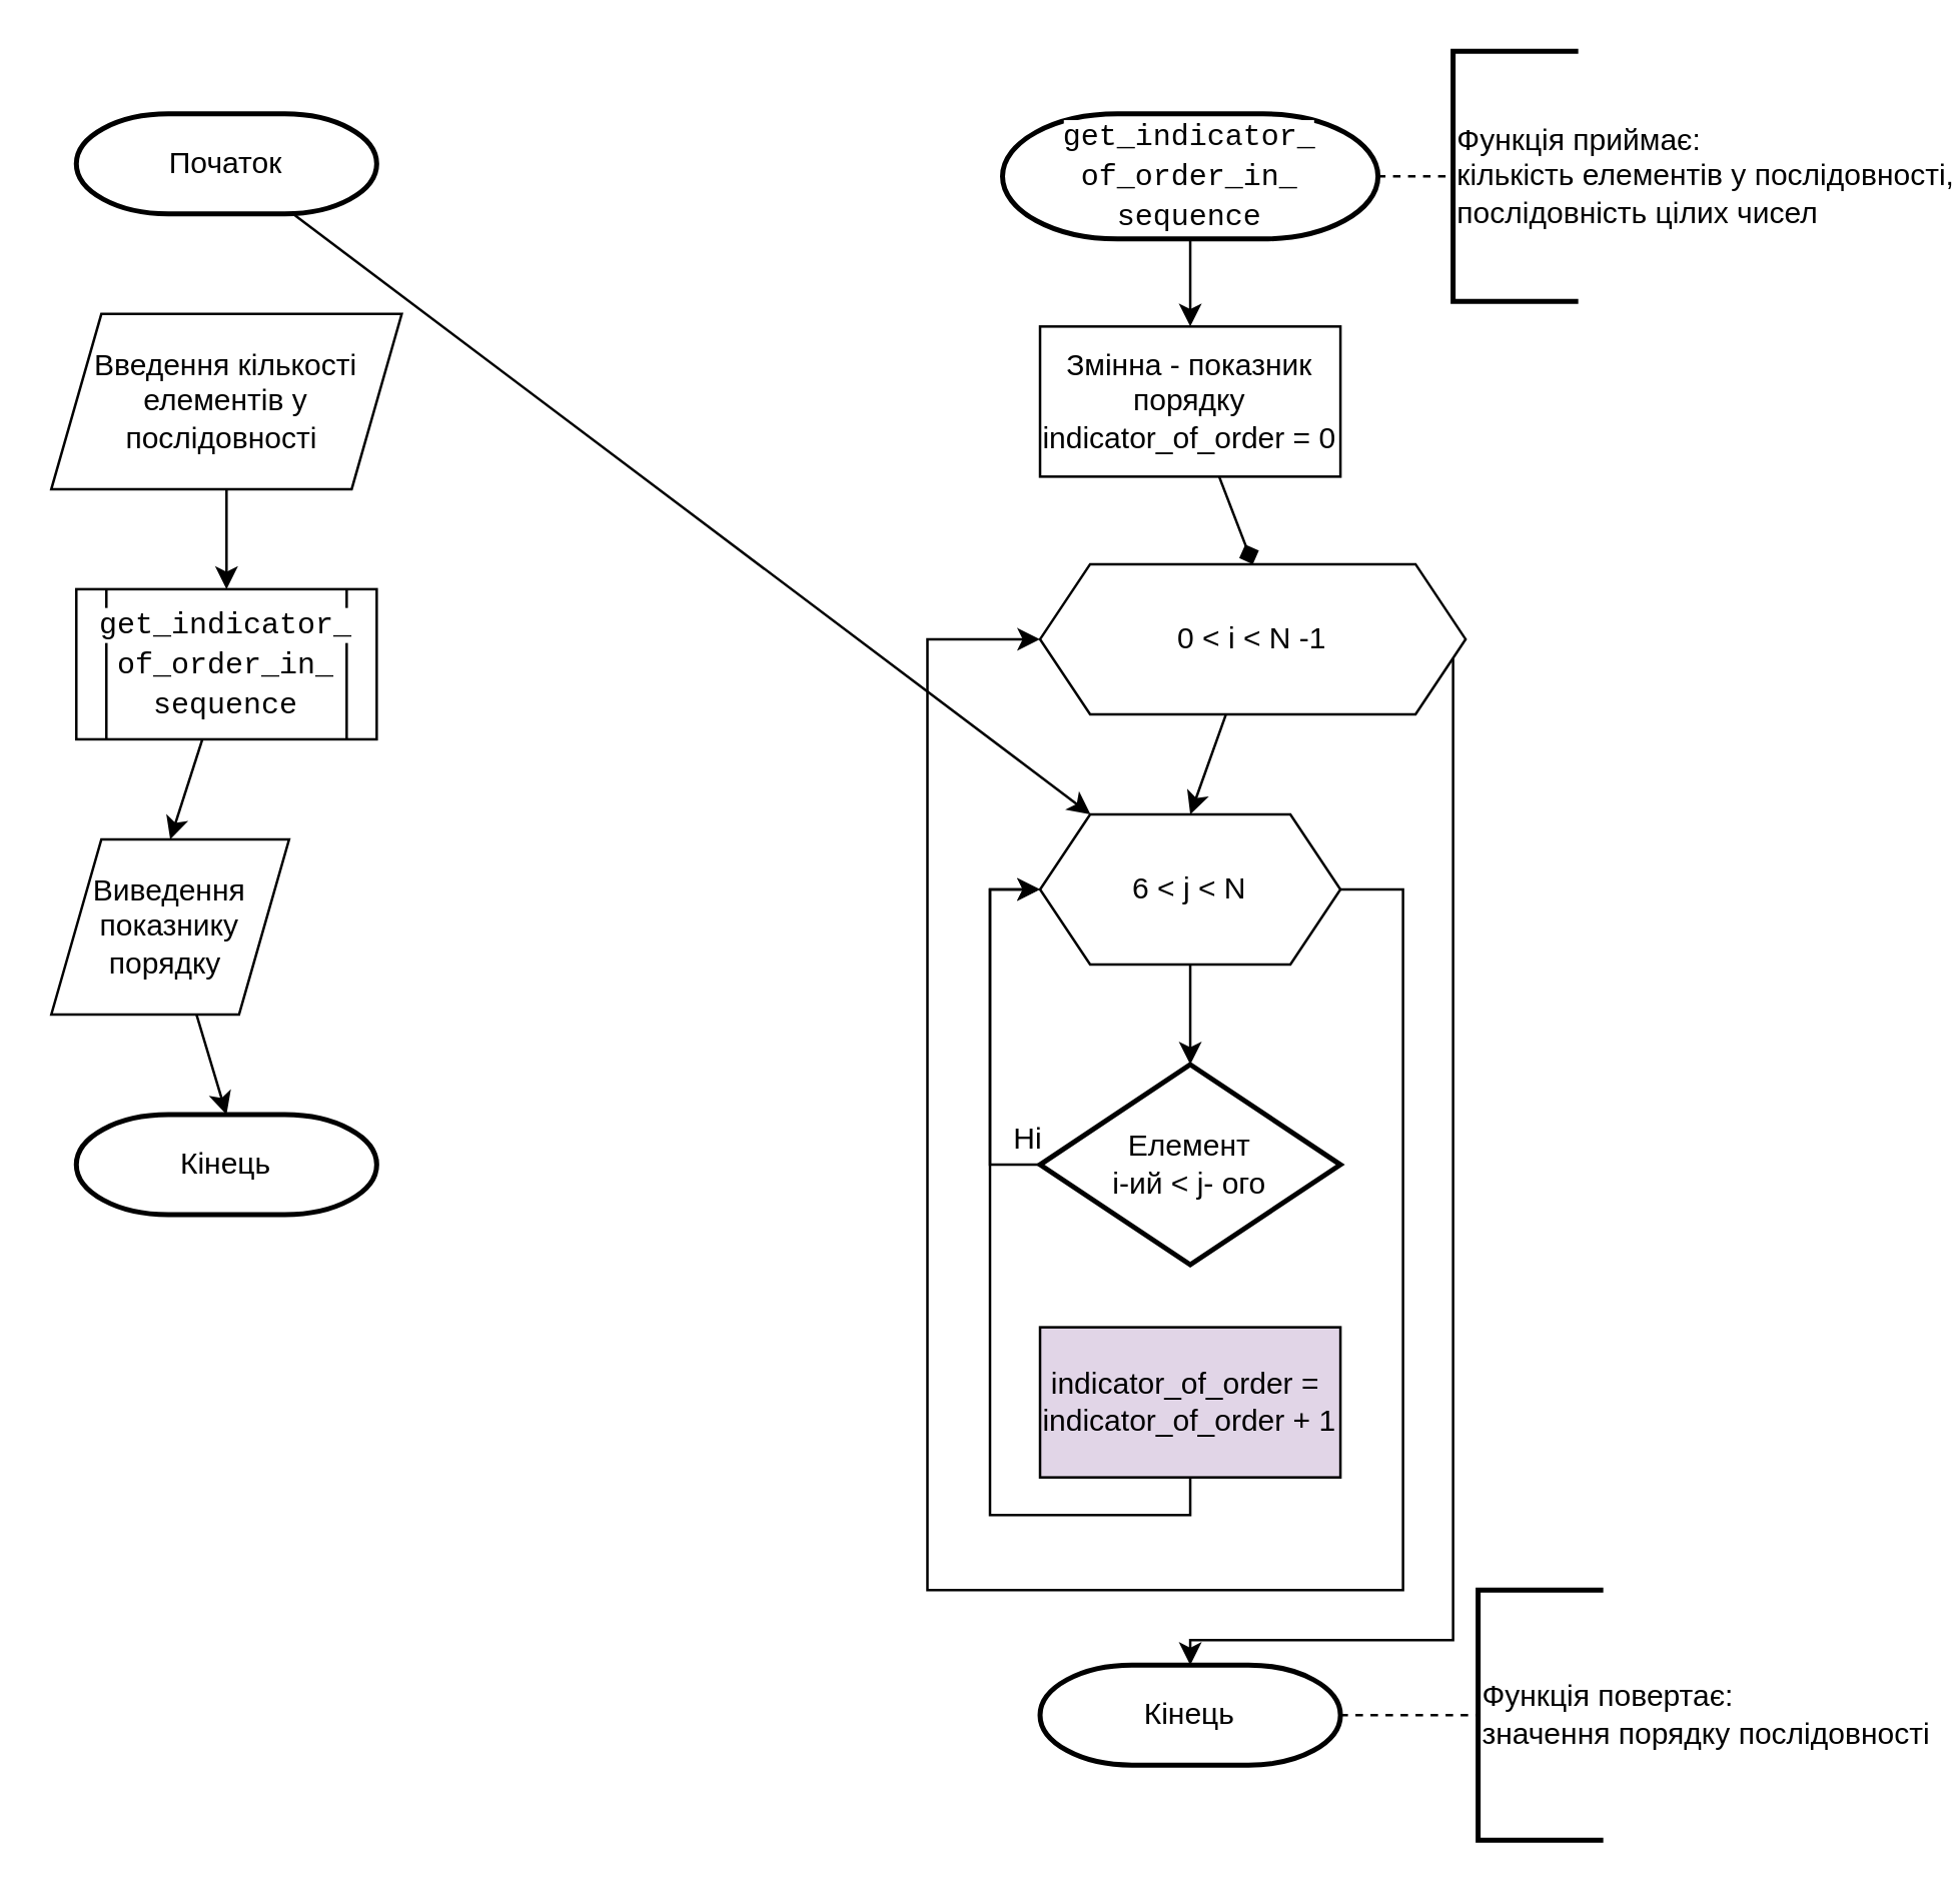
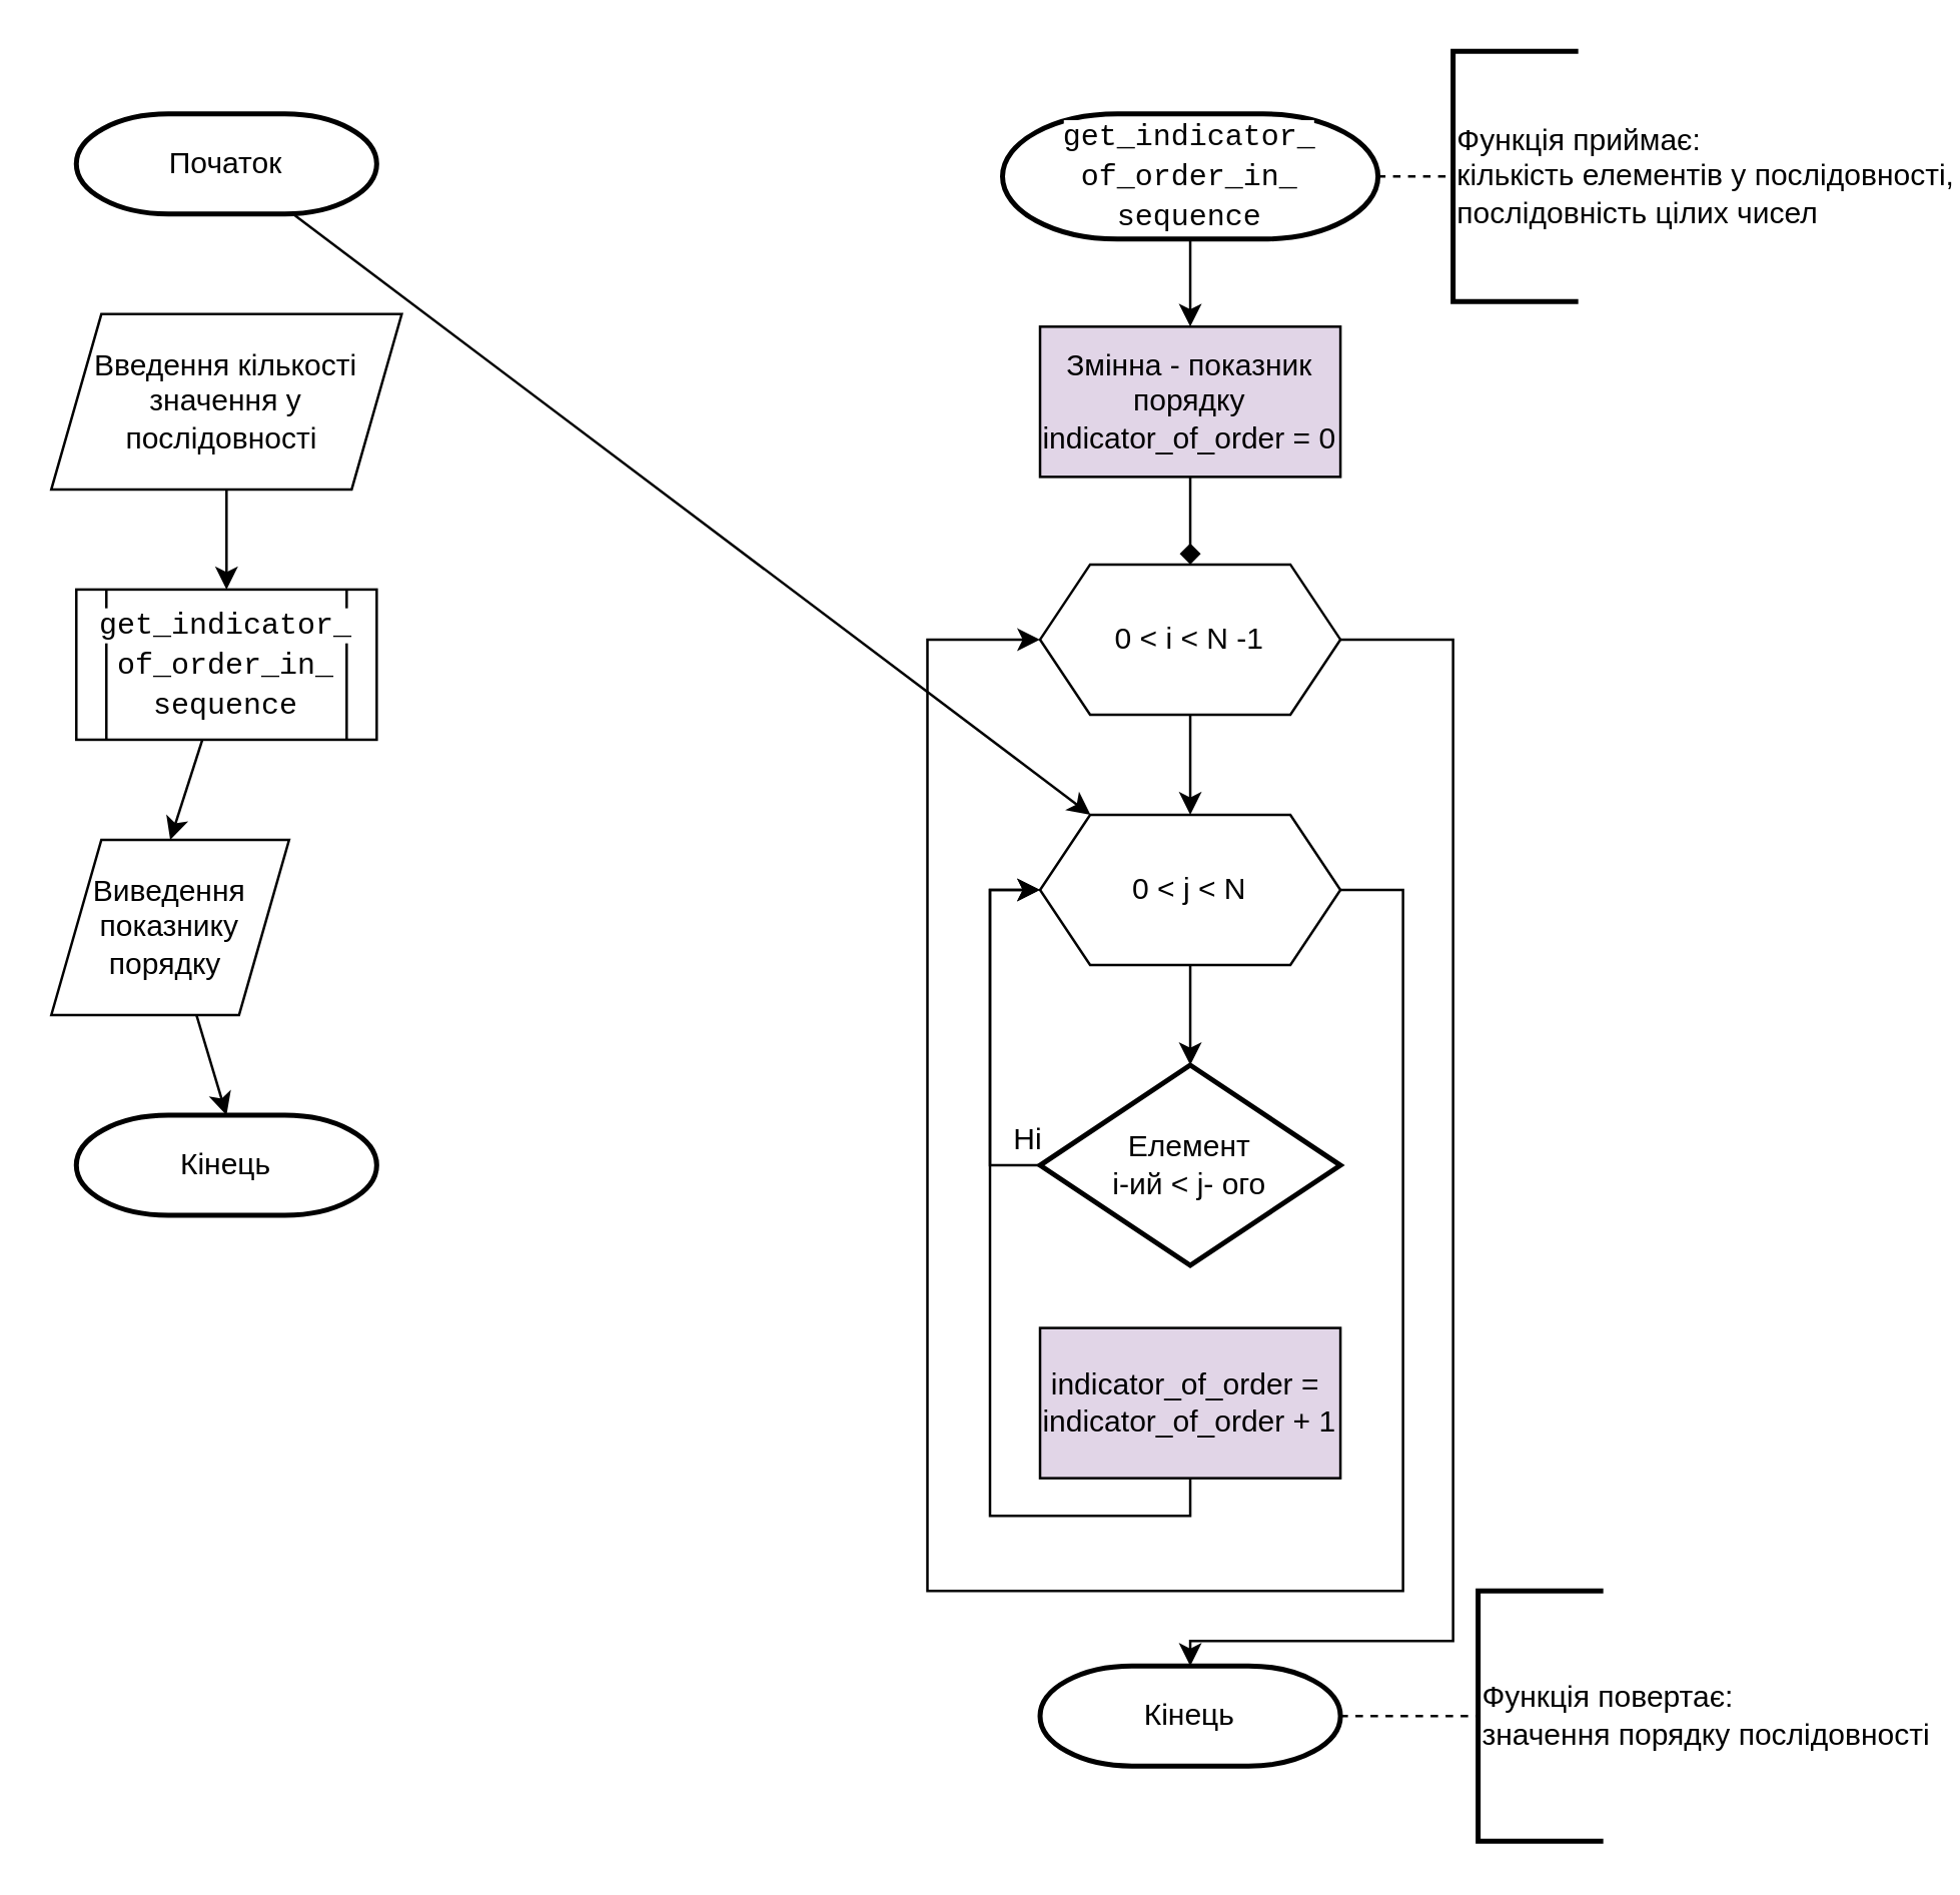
- <mxCell id="5" value="Введення кількості елементів у послідовності&amp;nbsp;" style="shape=parallelogram;perimeter=parallelogramPerimeter;whiteSpace=wrap;html=1;fixedSize=1;" vertex="1" parent="1"><mxGeometry x="20" y="125" width="140" height="70" as="geometry" /></mxCell>
+ <mxCell id="5" value="Введення кількості значення у послідовності&amp;nbsp;" style="shape=parallelogram;perimeter=parallelogramPerimeter;whiteSpace=wrap;html=1;fixedSize=1;" vertex="1" parent="1"><mxGeometry x="20" y="125" width="140" height="70" as="geometry" /></mxCell>
- <mxCell id="24" value="Змінна - показник порядку&lt;br&gt;indicator_of_order = 0" style="rounded=0;whiteSpace=wrap;html=1;" vertex="1" parent="1"><mxGeometry x="415" y="130" width="120" height="60" as="geometry" /></mxCell>
+ <mxCell id="24" value="Змінна - показник порядку&lt;br&gt;indicator_of_order = 0" style="rounded=0;whiteSpace=wrap;html=1;fillColor=#e1d5e7;" vertex="1" parent="1"><mxGeometry x="415" y="130" width="120" height="60" as="geometry" /></mxCell>
- <mxCell id="17" value="0 &amp;lt; i &amp;lt; N -1" style="shape=hexagon;perimeter=hexagonPerimeter2;whiteSpace=wrap;html=1;fixedSize=1;" vertex="1" parent="1"><mxGeometry x="415" y="225" width="170" height="60" as="geometry" /></mxCell>
+ <mxCell id="17" value="0 &amp;lt; i &amp;lt; N -1" style="shape=hexagon;perimeter=hexagonPerimeter2;whiteSpace=wrap;html=1;fixedSize=1;" vertex="1" parent="1"><mxGeometry x="415" y="225" width="120" height="60" as="geometry" /></mxCell>
- <mxCell id="20" value="6 &amp;lt; j &amp;lt; N" style="shape=hexagon;perimeter=hexagonPerimeter2;whiteSpace=wrap;html=1;fixedSize=1;" vertex="1" parent="1"><mxGeometry x="415" y="325" width="120" height="60" as="geometry" /></mxCell>
+ <mxCell id="20" value="0 &amp;lt; j &amp;lt; N" style="shape=hexagon;perimeter=hexagonPerimeter2;whiteSpace=wrap;html=1;fixedSize=1;" vertex="1" parent="1"><mxGeometry x="415" y="325" width="120" height="60" as="geometry" /></mxCell>
